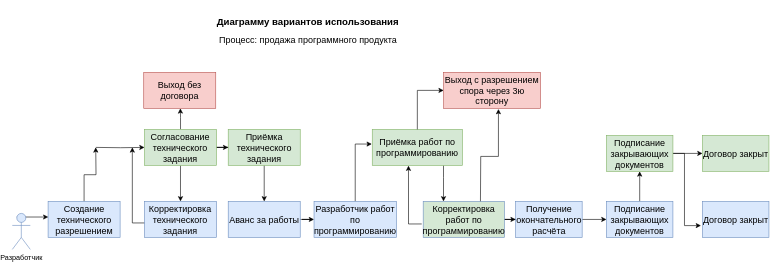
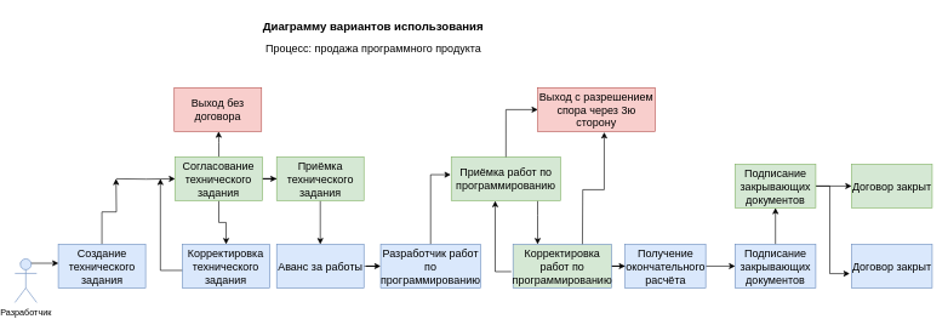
- <mxCell id="7" value="Создание технического разрешением" style="rounded=0;whiteSpace=wrap;html=1;fontSize=15;fillColor=#dae8fc;strokeColor=#6c8ebf;" vertex="1" parent="1"><mxGeometry x="79.63" y="335" width="120" height="60" as="geometry" /></mxCell>
+ <mxCell id="7" value="Создание технического задания" style="rounded=0;whiteSpace=wrap;html=1;fontSize=15;fillColor=#dae8fc;strokeColor=#6c8ebf;" vertex="1" parent="1"><mxGeometry x="79.63" y="335" width="120" height="60" as="geometry" /></mxCell>
- <mxCell id="13" value="Корректировка технического задания" style="rounded=0;whiteSpace=wrap;html=1;fontSize=15;fillColor=#dae8fc;strokeColor=#6c8ebf;" vertex="1" parent="1"><mxGeometry x="240.25" y="335" width="120" height="60" as="geometry" /></mxCell>
+ <mxCell id="13" value="Корректировка технического задания" style="rounded=0;whiteSpace=wrap;html=1;fontSize=15;fillColor=#dae8fc;strokeColor=#6c8ebf;" vertex="1" parent="1"><mxGeometry x="250.25" y="335" width="120" height="60" as="geometry" /></mxCell>
